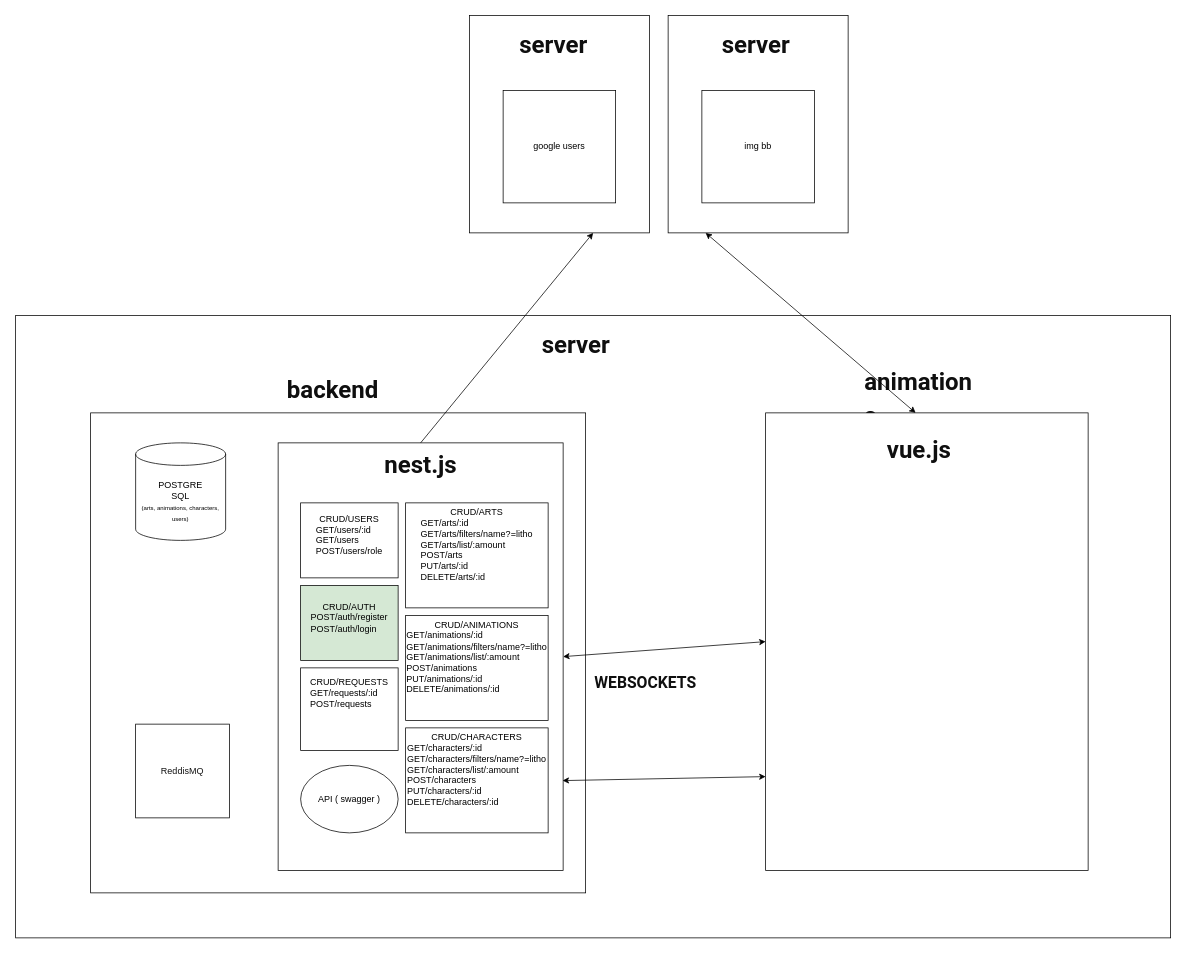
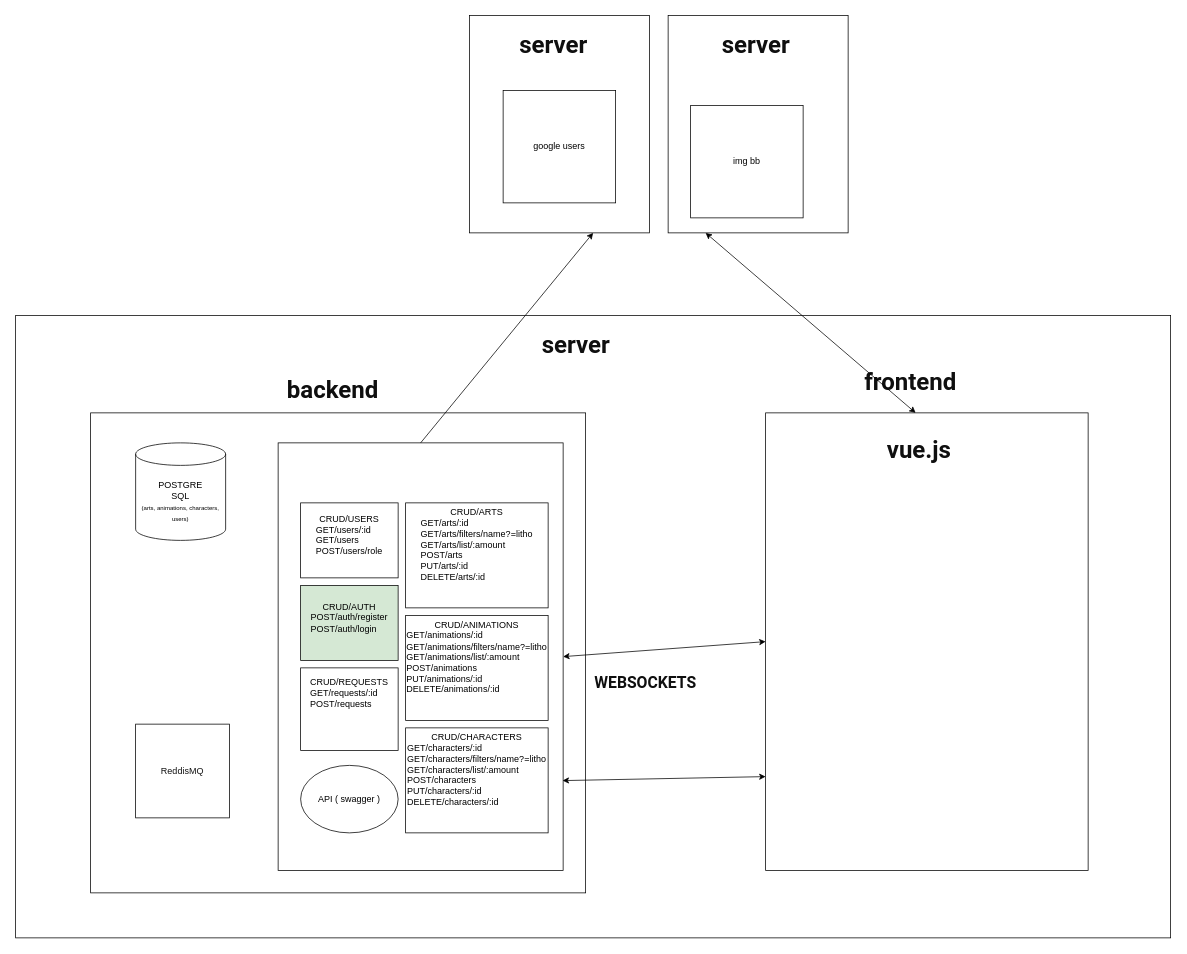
- <mxCell id="16" value="img bb" style="whiteSpace=wrap;html=1;aspect=fixed;" parent="1" vertex="1"><mxGeometry x="935" y="120" width="150" height="150" as="geometry" /></mxCell>
+ <mxCell id="16" value="img bb" style="whiteSpace=wrap;html=1;aspect=fixed;" parent="1" vertex="1"><mxGeometry x="920" y="140" width="150" height="150" as="geometry" /></mxCell>
- <mxCell id="20" value="&lt;h1 class=&quot;style-scope ytd-watch-metadata&quot; style=&quot;margin: 0px; padding: 0px; border: 0px; background: rgb(255, 255, 255); word-break: break-word; font-family: Roboto, Arial, sans-serif; font-size: 2rem; line-height: 2.8rem; font-weight: 700; overflow: hidden; max-height: 5.6rem; -webkit-line-clamp: 2; display: -webkit-box; -webkit-box-orient: vertical; text-overflow: ellipsis; white-space: normal; color: rgb(15, 15, 15); font-style: normal; font-variant-ligatures: normal; font-variant-caps: normal; letter-spacing: normal; orphans: 2; text-align: start; text-indent: 0px; text-transform: none; widows: 2; word-spacing: 0px; -webkit-text-stroke-width: 0px; text-decoration-thickness: initial; text-decoration-style: initial; text-decoration-color: initial;&quot;&gt;animations&lt;/h1&gt;" style="text;whiteSpace=wrap;html=1;" vertex="1" parent="1"><mxGeometry x="1150" y="480" width="150" height="50" as="geometry" /></mxCell>
+ <mxCell id="20" value="&lt;h1 class=&quot;style-scope ytd-watch-metadata&quot; style=&quot;margin: 0px; padding: 0px; border: 0px; background: rgb(255, 255, 255); word-break: break-word; font-family: Roboto, Arial, sans-serif; font-size: 2rem; line-height: 2.8rem; font-weight: 700; overflow: hidden; max-height: 5.6rem; -webkit-line-clamp: 2; display: -webkit-box; -webkit-box-orient: vertical; text-overflow: ellipsis; white-space: normal; color: rgb(15, 15, 15); font-style: normal; font-variant-ligatures: normal; font-variant-caps: normal; letter-spacing: normal; orphans: 2; text-align: start; text-indent: 0px; text-transform: none; widows: 2; word-spacing: 0px; -webkit-text-stroke-width: 0px; text-decoration-thickness: initial; text-decoration-style: initial; text-decoration-color: initial;&quot;&gt;frontend&lt;/h1&gt;" style="text;whiteSpace=wrap;html=1;" vertex="1" parent="1"><mxGeometry x="1150" y="480" width="150" height="50" as="geometry" /></mxCell>
- <mxCell id="17" value="&lt;h1 class=&quot;style-scope ytd-watch-metadata&quot; style=&quot;margin: 0px; padding: 0px; border: 0px; background: rgb(255, 255, 255); word-break: break-word; font-family: Roboto, Arial, sans-serif; font-size: 2rem; line-height: 2.8rem; font-weight: 700; overflow: hidden; max-height: 5.6rem; -webkit-line-clamp: 2; display: -webkit-box; -webkit-box-orient: vertical; text-overflow: ellipsis; white-space: normal; color: rgb(15, 15, 15); font-style: normal; font-variant-ligatures: normal; font-variant-caps: normal; letter-spacing: normal; orphans: 2; text-align: start; text-indent: 0px; text-transform: none; widows: 2; word-spacing: 0px; -webkit-text-stroke-width: 0px; text-decoration-thickness: initial; text-decoration-style: initial; text-decoration-color: initial;&quot;&gt;nest.js&lt;/h1&gt;" style="text;whiteSpace=wrap;html=1;" vertex="1" parent="1"><mxGeometry x="510" y="590" width="110" height="60" as="geometry" /></mxCell>
